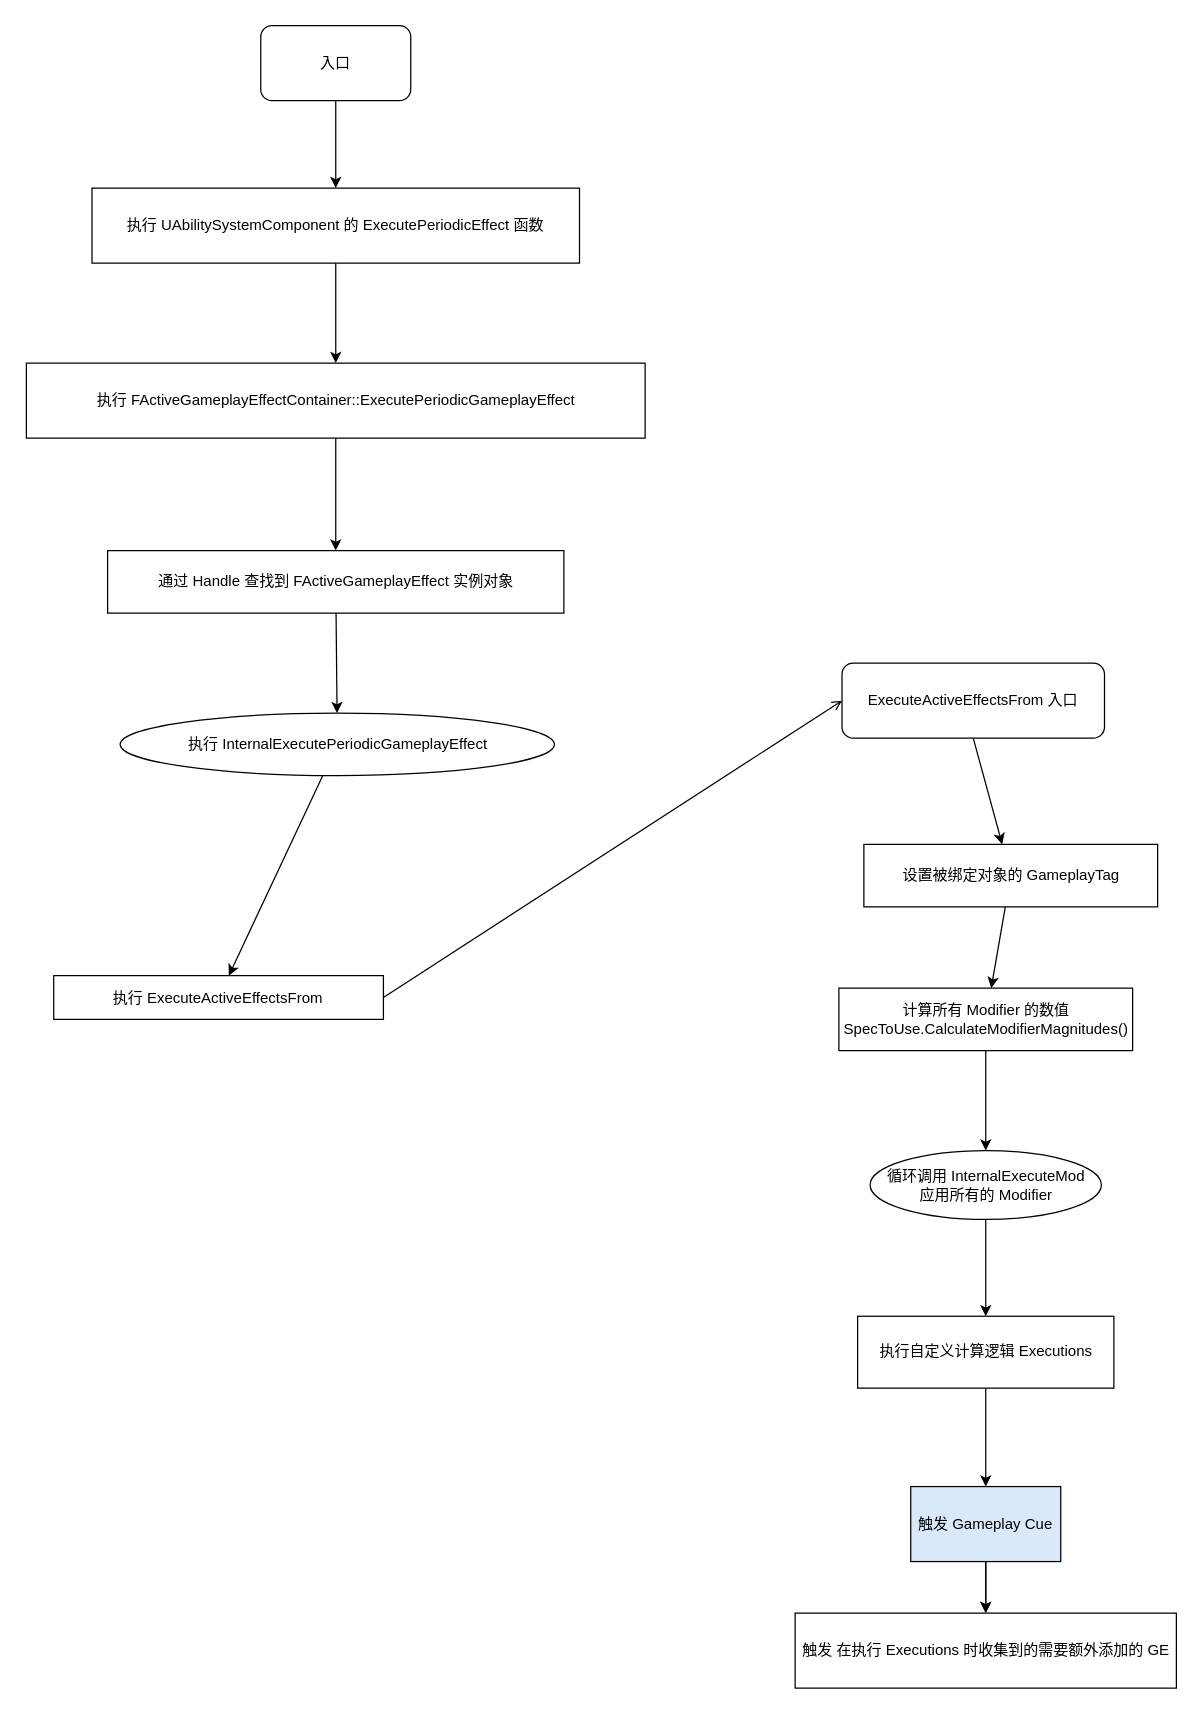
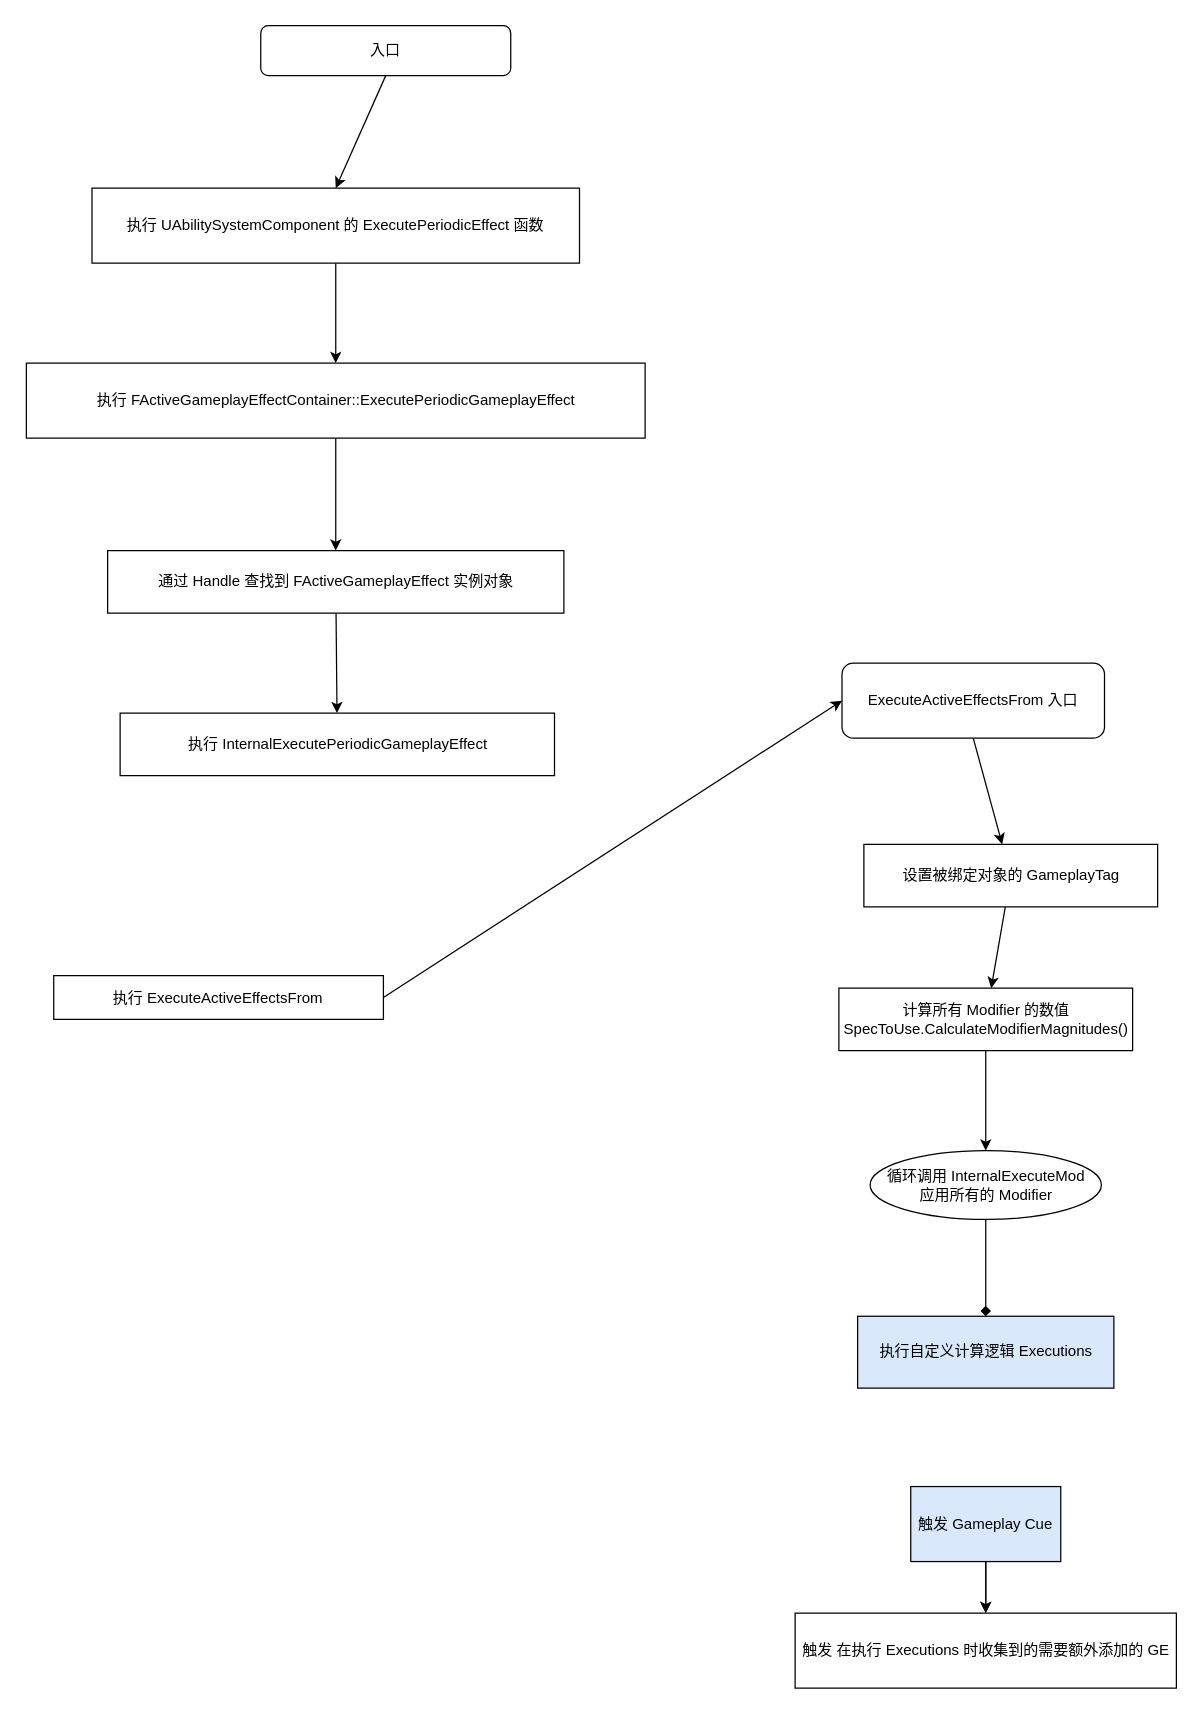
- <mxCell id="3" value="入口" style="rounded=1;whiteSpace=wrap;html=1;" vertex="1" parent="1"><mxGeometry x="208" y="20" width="120" height="60" as="geometry" /></mxCell>
+ <mxCell id="3" value="入口" style="rounded=1;whiteSpace=wrap;html=1;" vertex="1" parent="1"><mxGeometry x="208" y="20" width="200" height="40" as="geometry" /></mxCell>
- <mxCell id="12" style="edgeStyle=none;html=1;exitX=1;exitY=0.5;exitDx=0;exitDy=0;entryX=0;entryY=0.5;entryDx=0;entryDy=0;endArrow=open;" edge="1" parent="1" source="13" target="15"><mxGeometry relative="1" as="geometry" /></mxCell>
+ <mxCell id="12" style="edgeStyle=none;html=1;exitX=1;exitY=0.5;exitDx=0;exitDy=0;entryX=0;entryY=0.5;entryDx=0;entryDy=0;" edge="1" parent="1" source="13" target="15"><mxGeometry relative="1" as="geometry" /></mxCell>
- <mxCell id="11" value="执行&amp;nbsp;InternalExecutePeriodicGameplayEffect" style="ellipse;whiteSpace=wrap;html=1;" vertex="1" parent="1"><mxGeometry x="95.5" y="570" width="347.5" height="50" as="geometry" /></mxCell>
+ <mxCell id="11" value="执行&amp;nbsp;InternalExecutePeriodicGameplayEffect" style="whiteSpace=wrap;html=1;rounded=0;" vertex="1" parent="1"><mxGeometry x="95.5" y="570" width="347.5" height="50" as="geometry" /></mxCell>
- <mxCell id="10" value="" style="edgeStyle=none;html=1;" edge="1" parent="1" source="11" target="13"><mxGeometry relative="1" as="geometry" /></mxCell>
- <mxCell id="20" value="" style="edgeStyle=none;html=1;" edge="1" parent="1" source="21" target="23"><mxGeometry relative="1" as="geometry" /></mxCell>
+ <mxCell id="20" value="" style="edgeStyle=none;html=1;endArrow=diamond;" edge="1" parent="1" source="21" target="23"><mxGeometry relative="1" as="geometry" /></mxCell>
- <mxCell id="23" value="执行自定义计算逻辑 Executions" style="whiteSpace=wrap;html=1;rounded=0;" vertex="1" parent="1"><mxGeometry x="685.5" y="1052.5" width="205" height="57.5" as="geometry" /></mxCell>
+ <mxCell id="23" value="执行自定义计算逻辑 Executions" style="whiteSpace=wrap;html=1;rounded=0;fillColor=#dae8fc;" vertex="1" parent="1"><mxGeometry x="685.5" y="1052.5" width="205" height="57.5" as="geometry" /></mxCell>
- <mxCell id="22" value="" style="edgeStyle=none;html=1;" edge="1" parent="1" source="23" target="25"><mxGeometry relative="1" as="geometry" /></mxCell>
